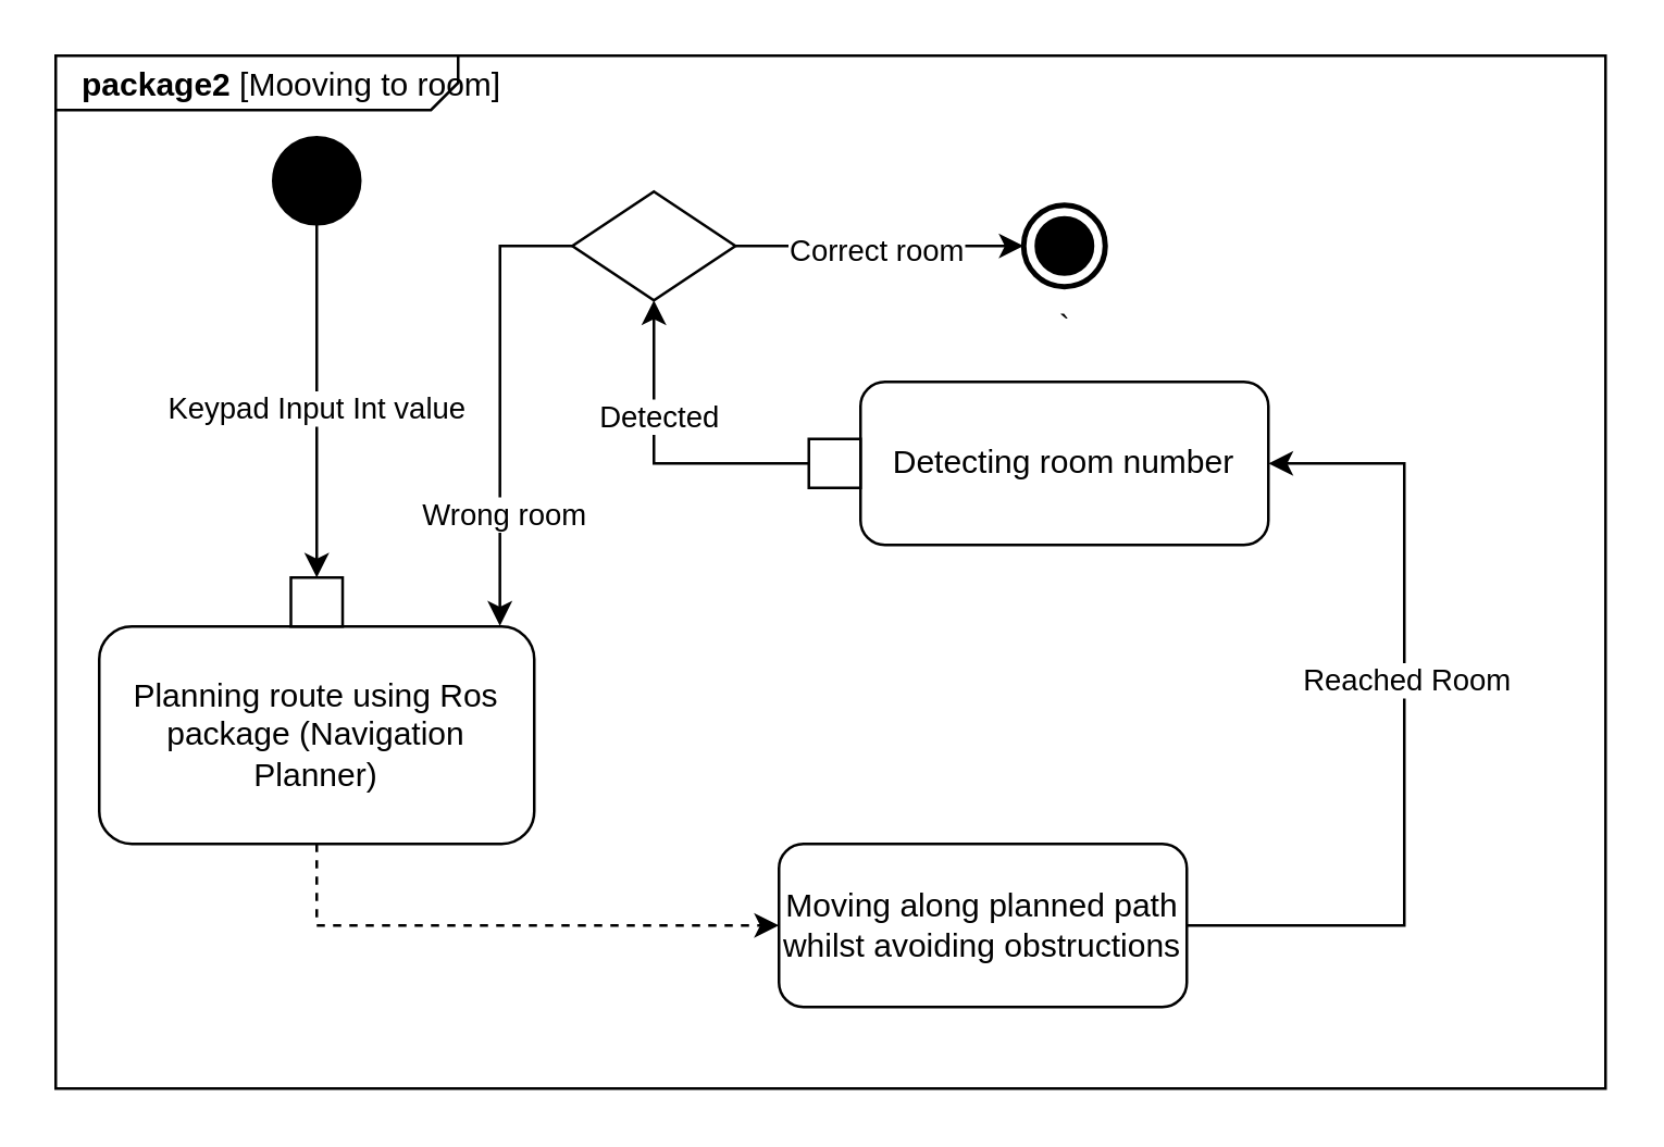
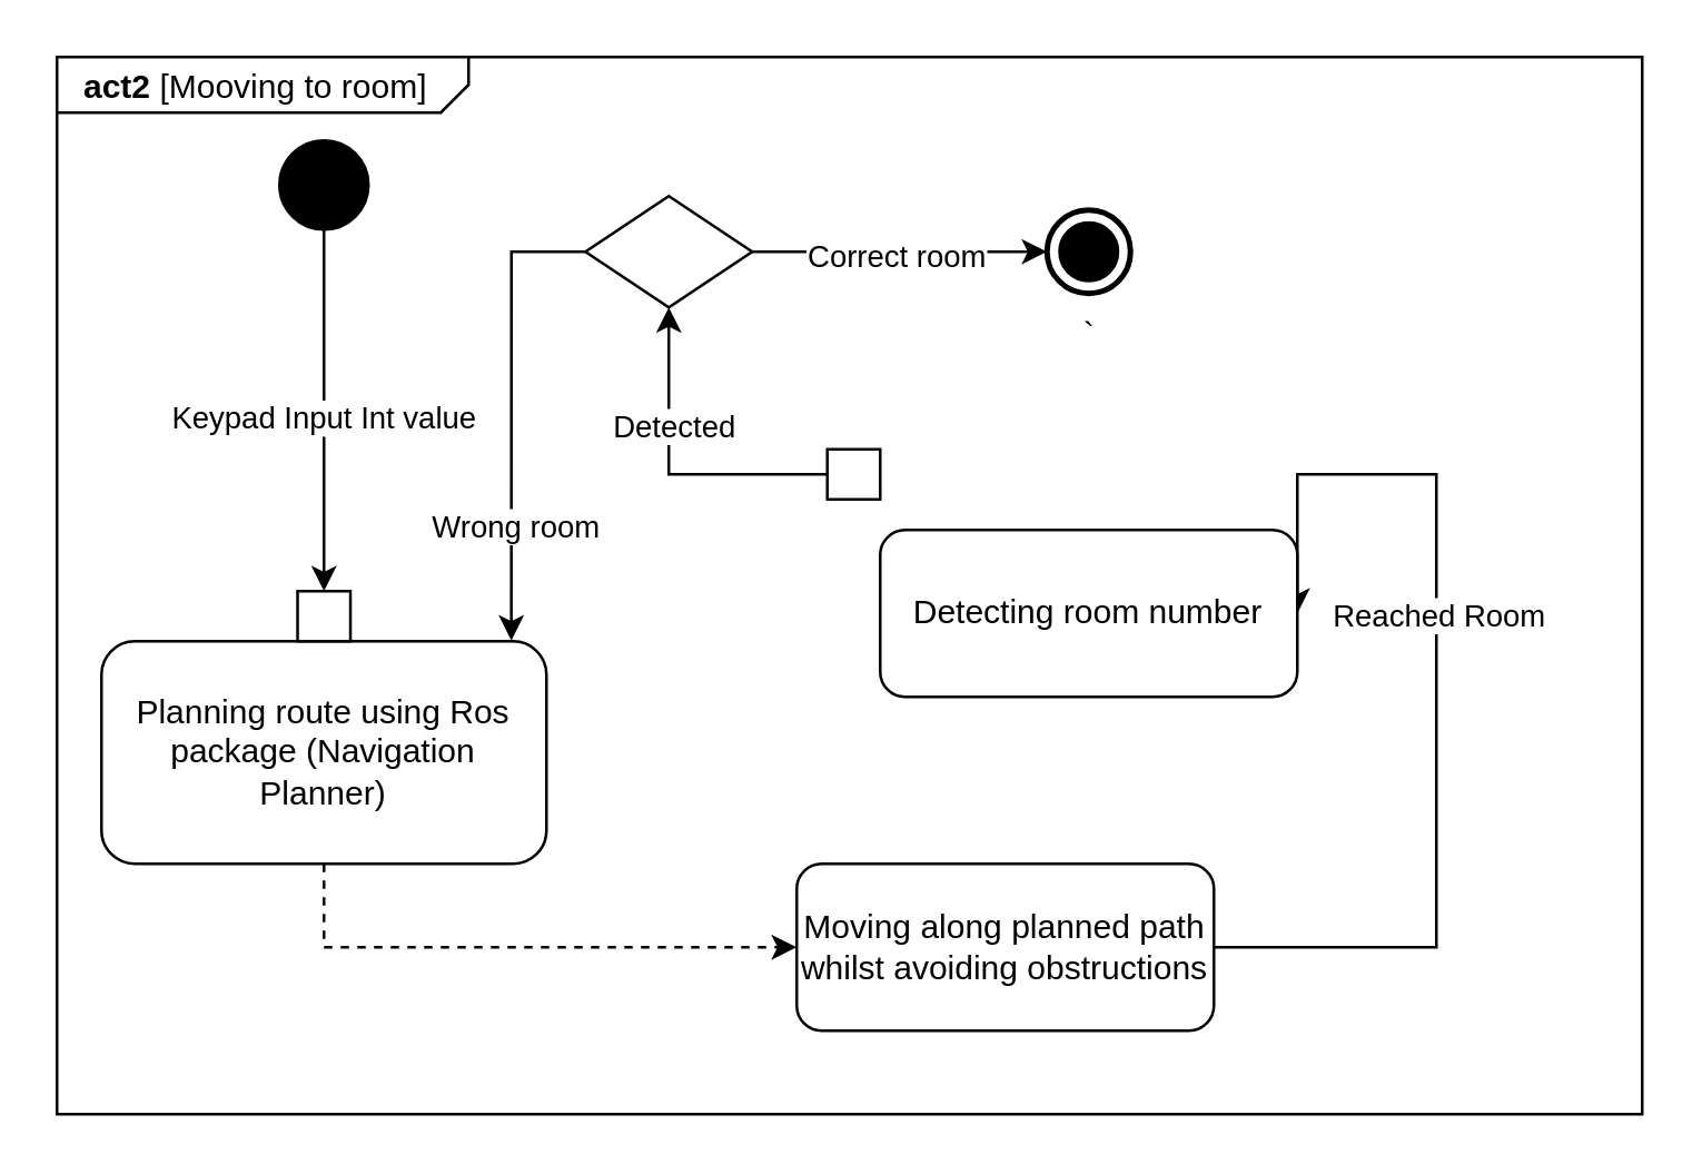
- <mxCell id="2" value="&lt;p style=&quot;margin:0px;margin-top:4px;margin-left:10px;text-align:left;&quot;&gt;&lt;b&gt;package2&lt;/b&gt;   [Mooving to room]&lt;/p&gt;" style="html=1;shape=mxgraph.sysml.package;align=left;spacingLeft=5;verticalAlign=top;spacingTop=-3;labelX=148.07;html=1;overflow=fill;" vertex="1" parent="1"><mxGeometry x="20" y="20" width="570" height="380" as="geometry" /></mxCell>
+ <mxCell id="2" value="&lt;p style=&quot;margin:0px;margin-top:4px;margin-left:10px;text-align:left;&quot;&gt;&lt;b&gt;act2&lt;/b&gt;   [Mooving to room]&lt;/p&gt;" style="html=1;shape=mxgraph.sysml.package;align=left;spacingLeft=5;verticalAlign=top;spacingTop=-3;labelX=148.07;html=1;overflow=fill;" vertex="1" parent="1"><mxGeometry x="20" y="20" width="570" height="380" as="geometry" /></mxCell>
- <mxCell id="10" value="Detecting room number" style="rounded=1;whiteSpace=wrap;html=1;" parent="1" vertex="1"><mxGeometry x="316" y="140" width="150" height="60" as="geometry" /></mxCell>
+ <mxCell id="10" value="Detecting room number" style="rounded=1;whiteSpace=wrap;html=1;" parent="1" vertex="1"><mxGeometry x="316" y="190" width="150" height="60" as="geometry" /></mxCell>
